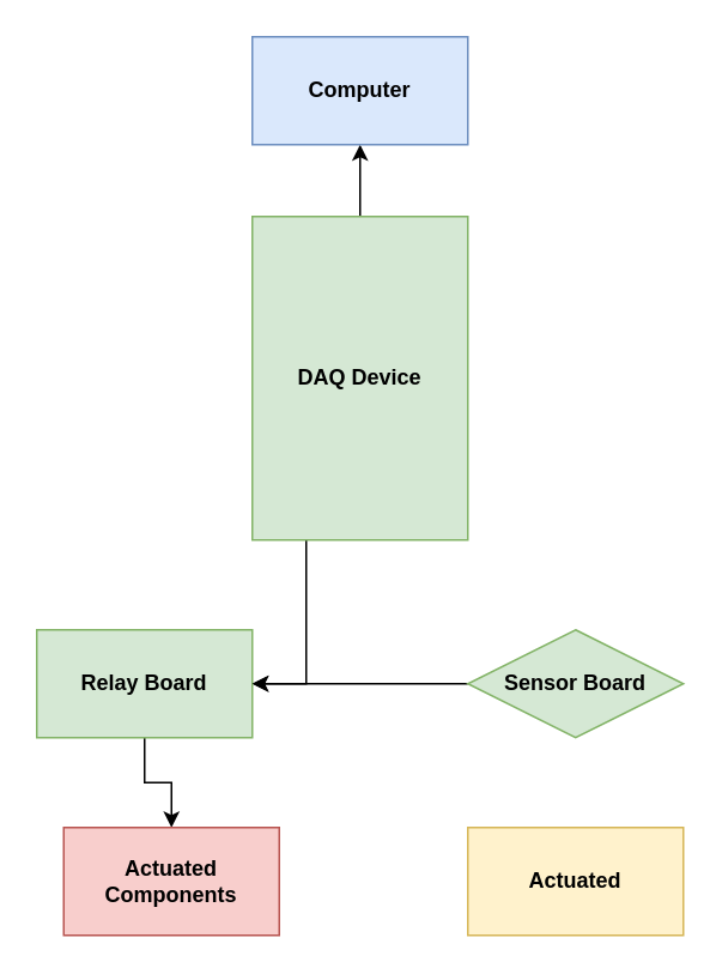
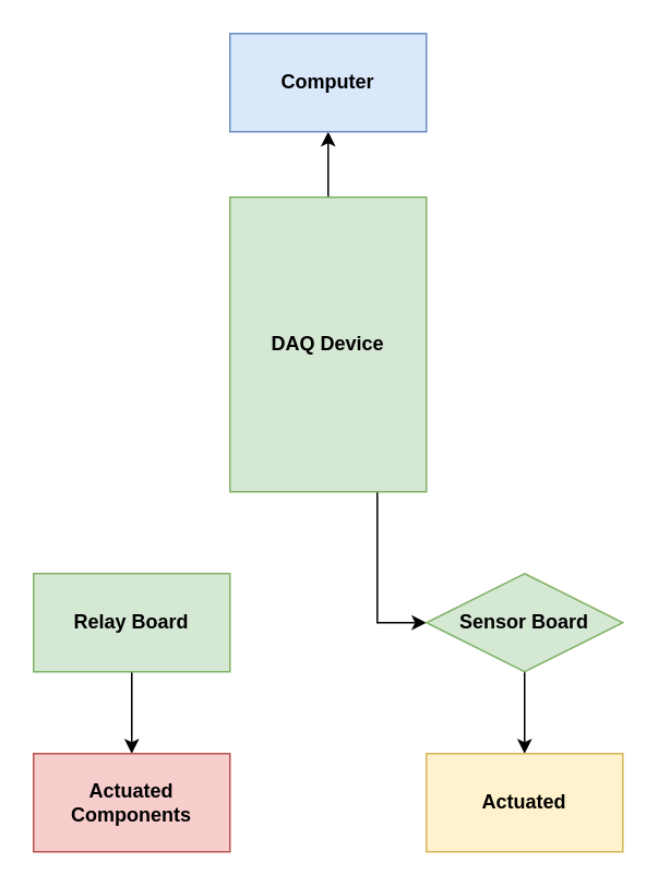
- <mxCell id="2" style="edgeStyle=orthogonalEdgeStyle;rounded=0;orthogonalLoop=1;jettySize=auto;html=1;exitX=0.25;exitY=1;exitDx=0;exitDy=0;entryX=1;entryY=0.5;entryDx=0;entryDy=0;" edge="1" parent="1" source="5" target="7"><mxGeometry relative="1" as="geometry" /></mxCell>
+ <mxCell id="3" style="edgeStyle=orthogonalEdgeStyle;rounded=0;orthogonalLoop=1;jettySize=auto;html=1;exitX=0.75;exitY=1;exitDx=0;exitDy=0;entryX=0;entryY=0.5;entryDx=0;entryDy=0;" edge="1" parent="1" source="5" target="9"><mxGeometry relative="1" as="geometry" /></mxCell>
- <mxCell id="8" value="" style="edgeStyle=orthogonalEdgeStyle;rounded=0;orthogonalLoop=1;jettySize=auto;html=1;" edge="1" parent="1" source="9" target="7"><mxGeometry relative="1" as="geometry" /></mxCell>
+ <mxCell id="8" value="" style="edgeStyle=orthogonalEdgeStyle;rounded=0;orthogonalLoop=1;jettySize=auto;html=1;" edge="1" parent="1" source="9" target="11"><mxGeometry relative="1" as="geometry" /></mxCell>
- <mxCell id="12" value="Actuated Components" style="whiteSpace=wrap;html=1;fillColor=#f8cecc;strokeColor=#b85450;rounded=0;fontStyle=1;" vertex="1" parent="1"><mxGeometry x="35" y="460" width="120" height="60" as="geometry" /></mxCell>
+ <mxCell id="12" value="Actuated Components" style="whiteSpace=wrap;html=1;fillColor=#f8cecc;strokeColor=#b85450;rounded=0;fontStyle=1;" vertex="1" parent="1"><mxGeometry x="20" y="460" width="120" height="60" as="geometry" /></mxCell>
